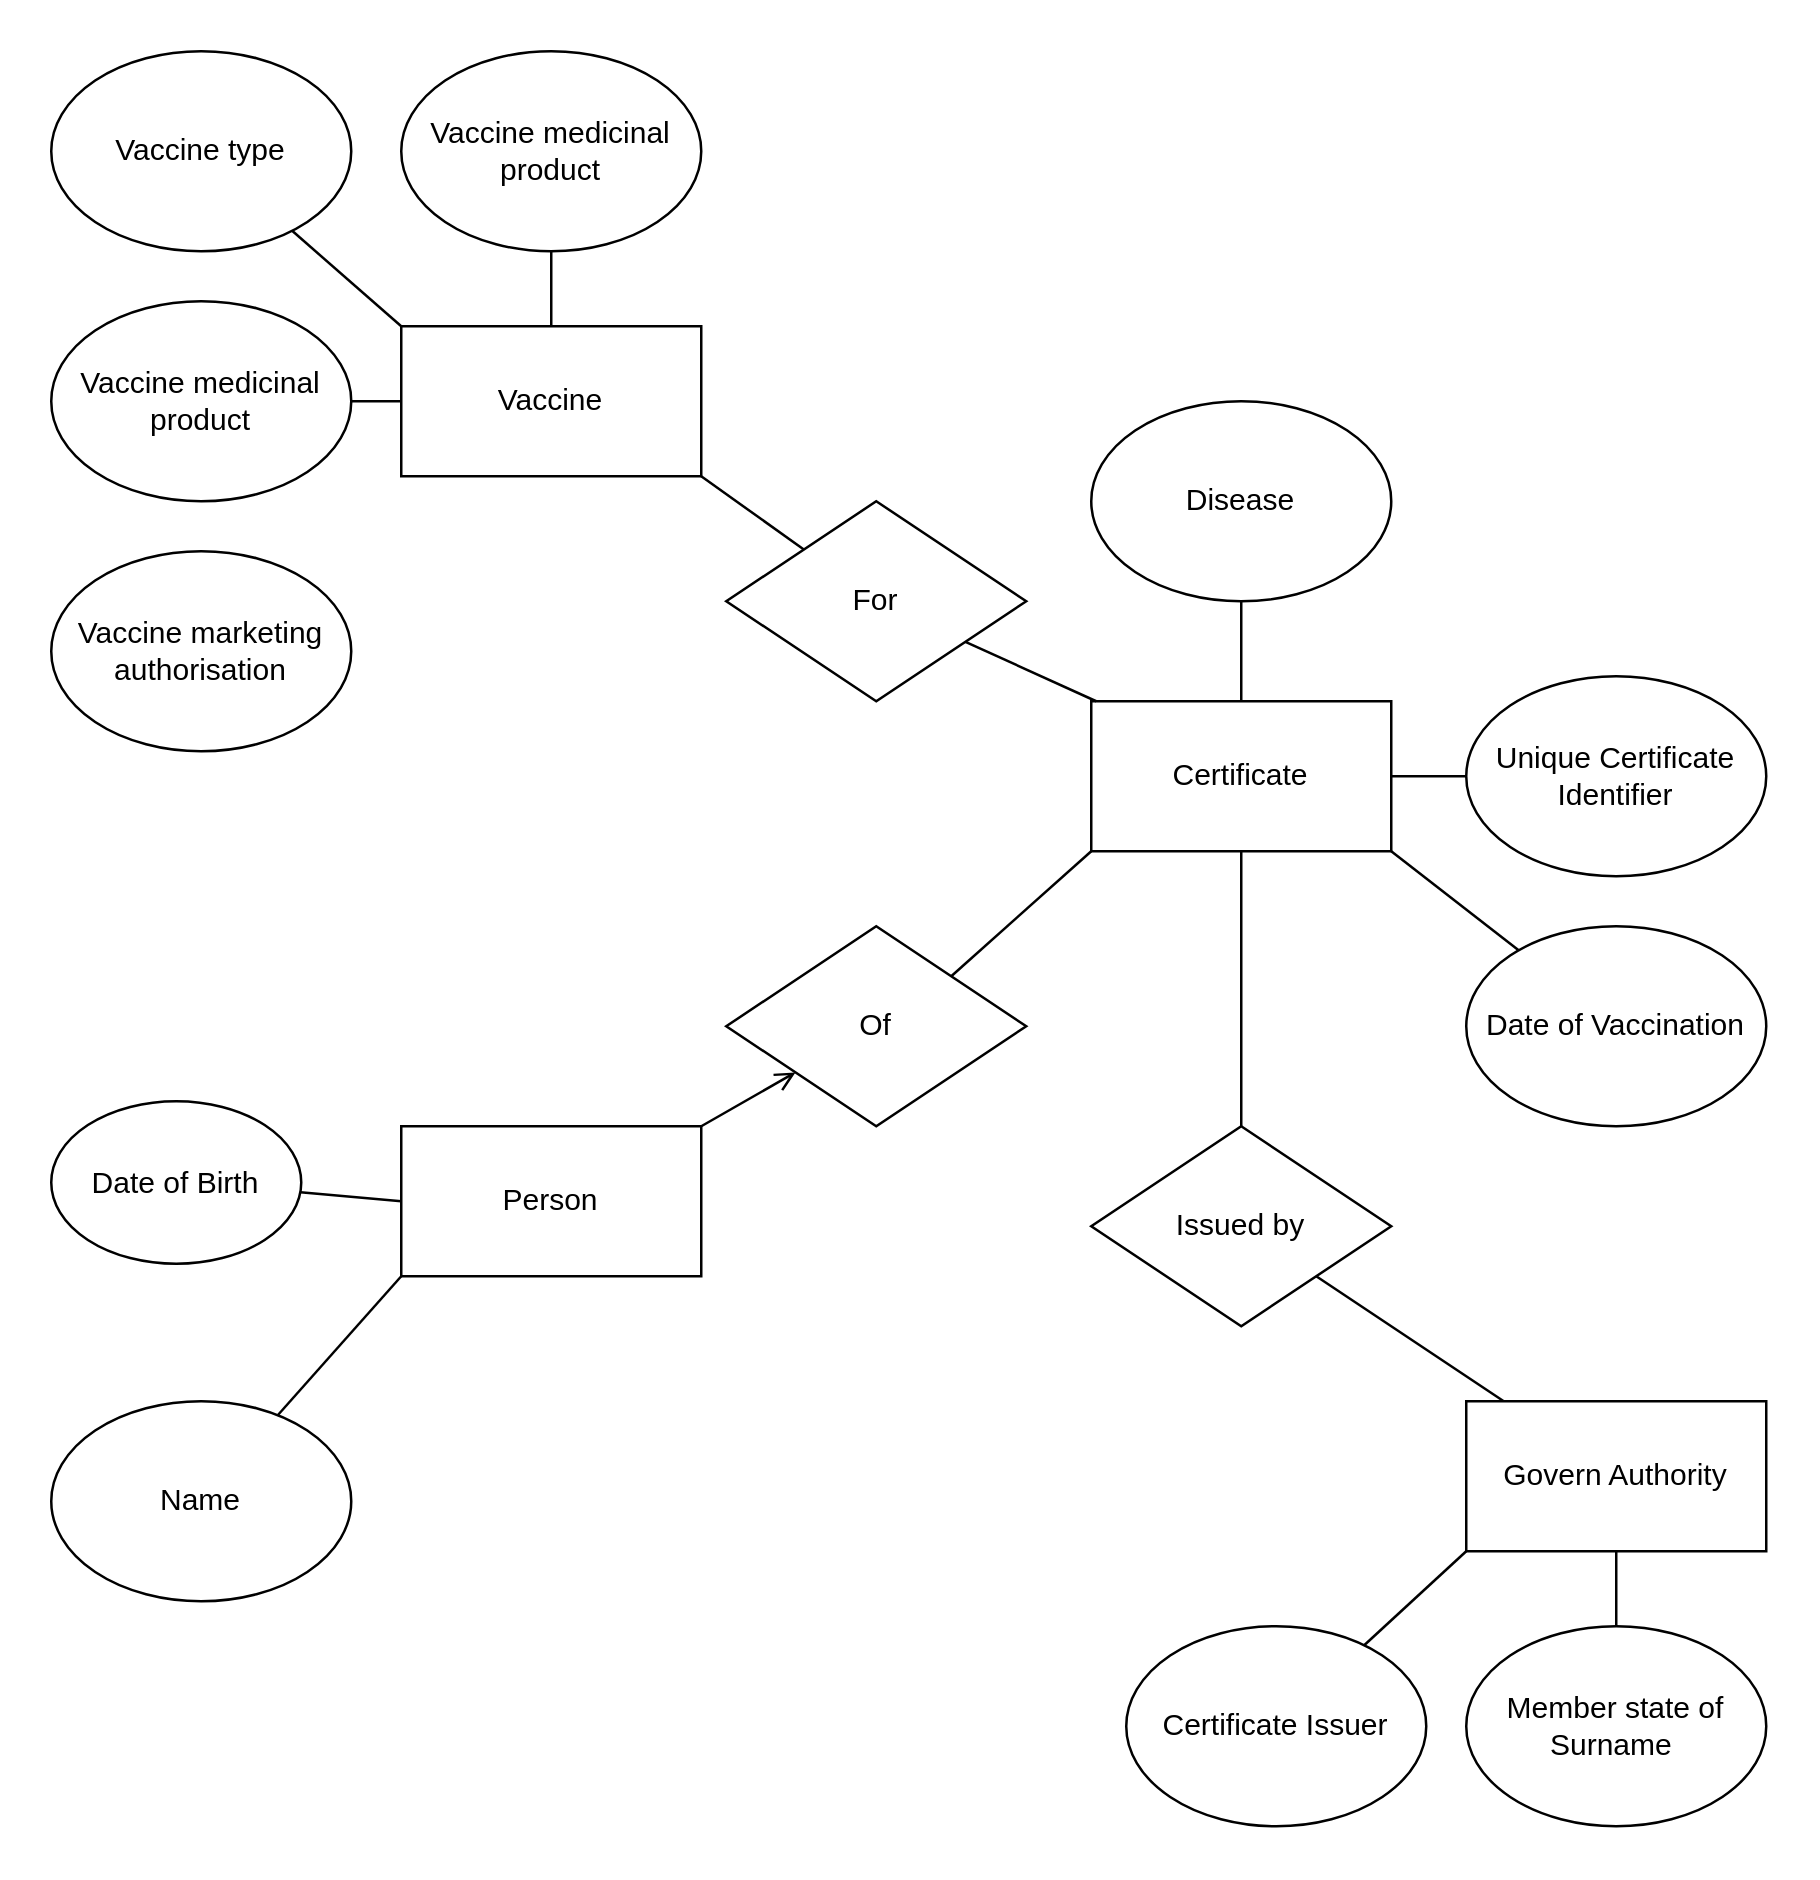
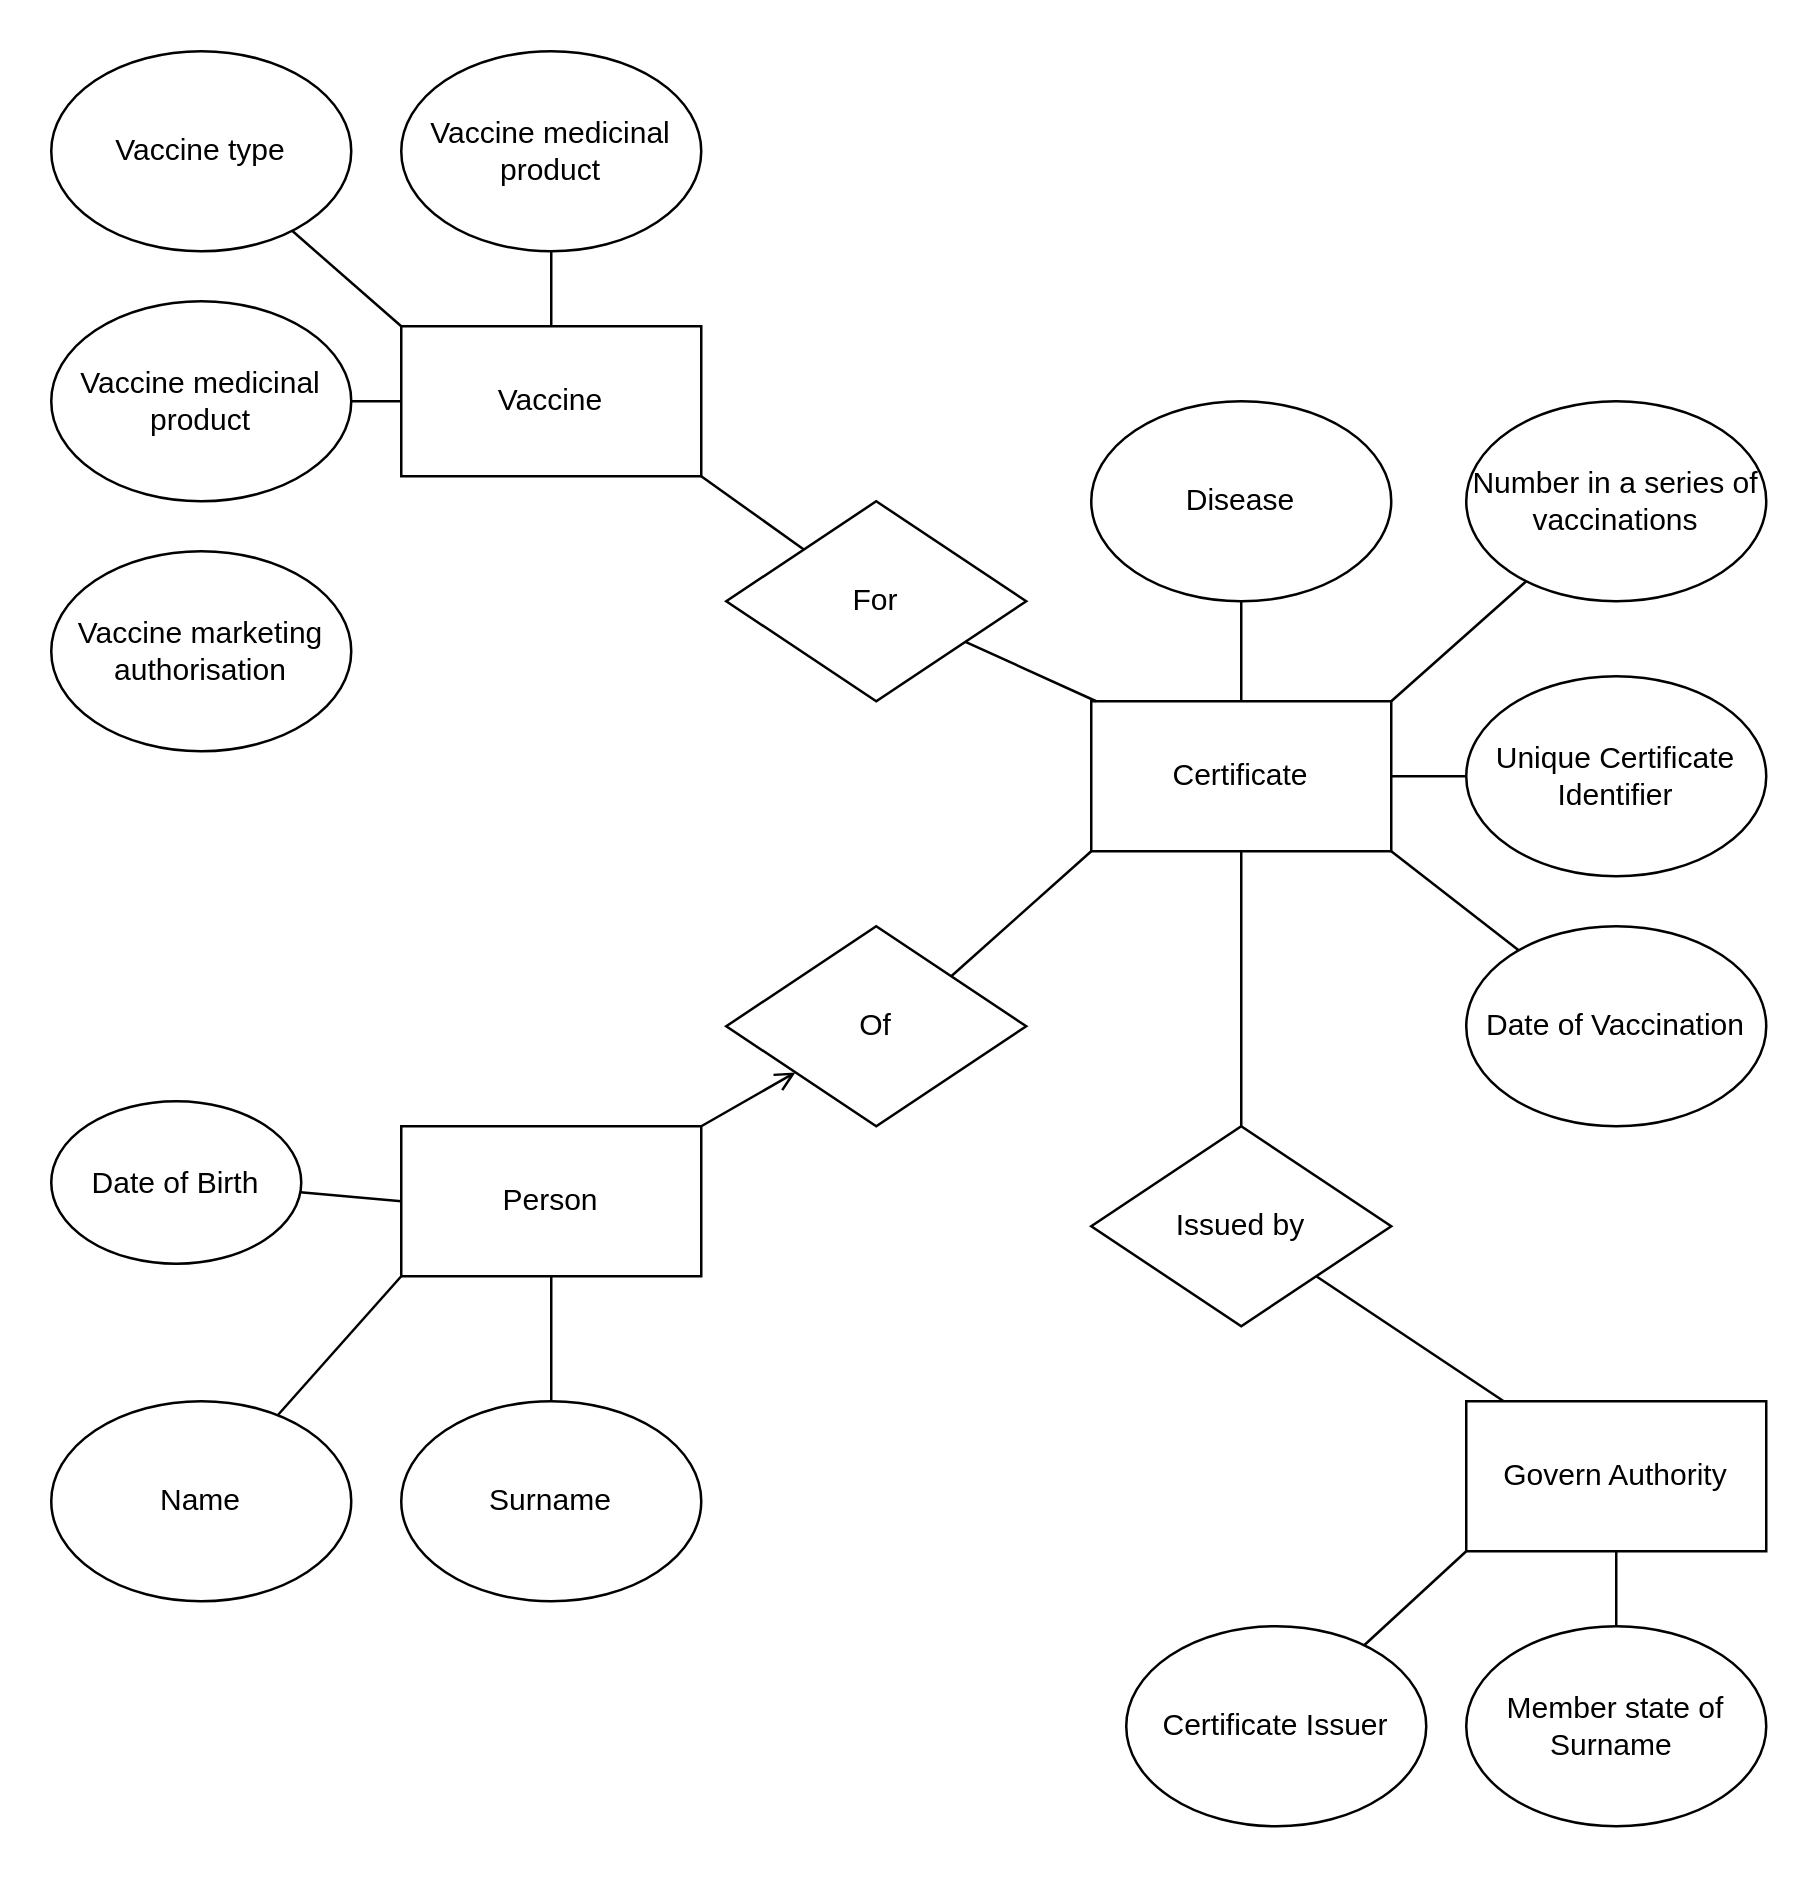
+ <mxCell id="26" value="Number in a series of vaccinations" style="ellipse;whiteSpace=wrap;html=1;" vertex="1" parent="1"><mxGeometry x="586" y="160" width="120" height="80" as="geometry" /></mxCell>
+ <mxCell id="25" value="" style="edgeStyle=none;html=1;endArrow=none;endFill=0;entryX=1;entryY=0;entryDx=0;entryDy=0;" edge="1" parent="1" source="26" target="2"><mxGeometry relative="1" as="geometry" /></mxCell>
+ <mxCell id="17" value="" style="edgeStyle=none;html=1;endArrow=none;endFill=0;" edge="1" parent="1" source="18" target="14"><mxGeometry relative="1" as="geometry" /></mxCell>
+ <mxCell id="18" value="Surname" style="ellipse;whiteSpace=wrap;html=1;" vertex="1" parent="1"><mxGeometry x="160" y="560" width="120" height="80" as="geometry" /></mxCell>
